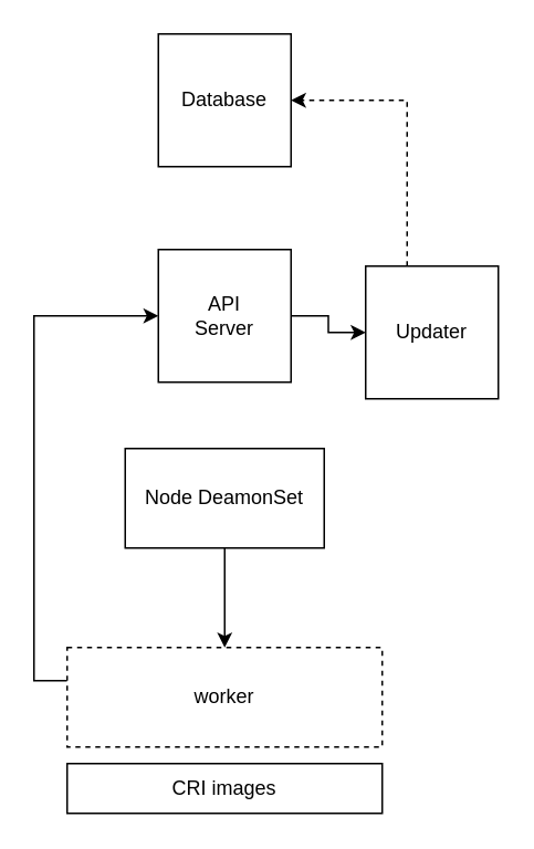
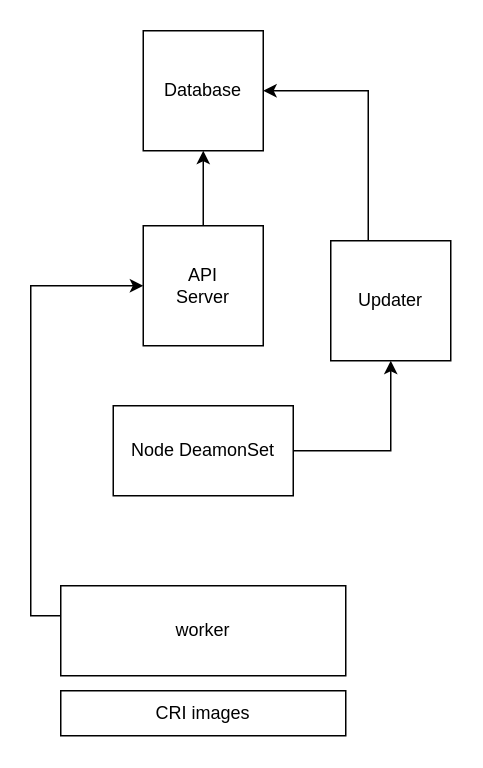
- <mxCell id="10" style="edgeStyle=orthogonalEdgeStyle;rounded=0;orthogonalLoop=1;jettySize=auto;html=1;entryX=1;entryY=0.5;entryDx=0;entryDy=0;dashed=1;" edge="1" parent="1" source="11" target="4"><mxGeometry relative="1" as="geometry"><Array as="points"><mxPoint x="245" y="60" /></Array></mxGeometry></mxCell>
+ <mxCell id="10" style="edgeStyle=orthogonalEdgeStyle;rounded=0;orthogonalLoop=1;jettySize=auto;html=1;entryX=1;entryY=0.5;entryDx=0;entryDy=0;" edge="1" parent="1" source="11" target="4"><mxGeometry relative="1" as="geometry"><Array as="points"><mxPoint x="245" y="60" /></Array></mxGeometry></mxCell>
- <mxCell id="2" style="edgeStyle=orthogonalEdgeStyle;rounded=0;orthogonalLoop=1;jettySize=auto;html=1;" edge="1" parent="1" source="3" target="11"><mxGeometry relative="1" as="geometry" /></mxCell>
+ <mxCell id="2" style="edgeStyle=orthogonalEdgeStyle;rounded=0;orthogonalLoop=1;jettySize=auto;html=1;entryX=0.5;entryY=1;entryDx=0;entryDy=0;" edge="1" parent="1" source="3" target="4"><mxGeometry relative="1" as="geometry" /></mxCell>
- <mxCell id="7" style="edgeStyle=orthogonalEdgeStyle;rounded=0;orthogonalLoop=1;jettySize=auto;html=1;entryX=0.5;entryY=0;entryDx=0;entryDy=0;" edge="1" parent="1" source="8" target="6"><mxGeometry relative="1" as="geometry" /></mxCell>
+ <mxCell id="7" style="edgeStyle=orthogonalEdgeStyle;rounded=0;orthogonalLoop=1;jettySize=auto;html=1;" edge="1" parent="1" source="8" target="11"><mxGeometry relative="1" as="geometry" /></mxCell>
- <mxCell id="6" value="worker" style="rounded=0;whiteSpace=wrap;html=1;dashed=1;" vertex="1" parent="1"><mxGeometry x="40" y="390" width="190" height="60" as="geometry" /></mxCell>
+ <mxCell id="6" value="worker" style="rounded=0;whiteSpace=wrap;html=1;" vertex="1" parent="1"><mxGeometry x="40" y="390" width="190" height="60" as="geometry" /></mxCell>
